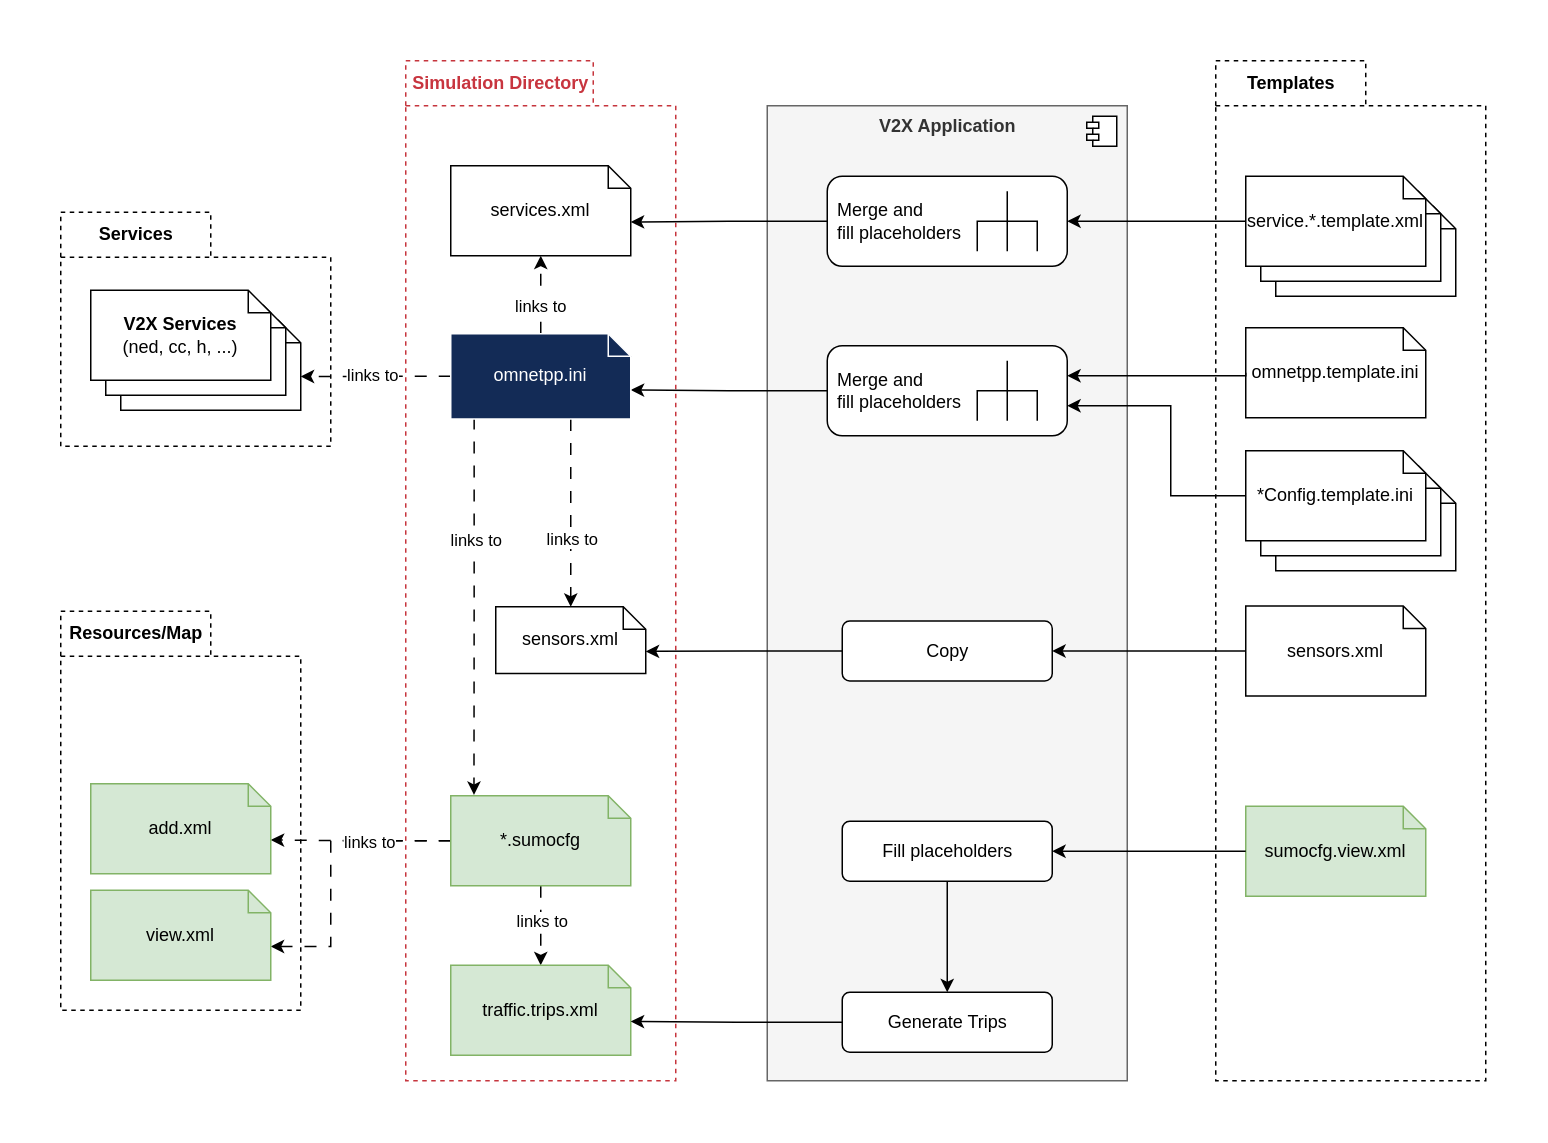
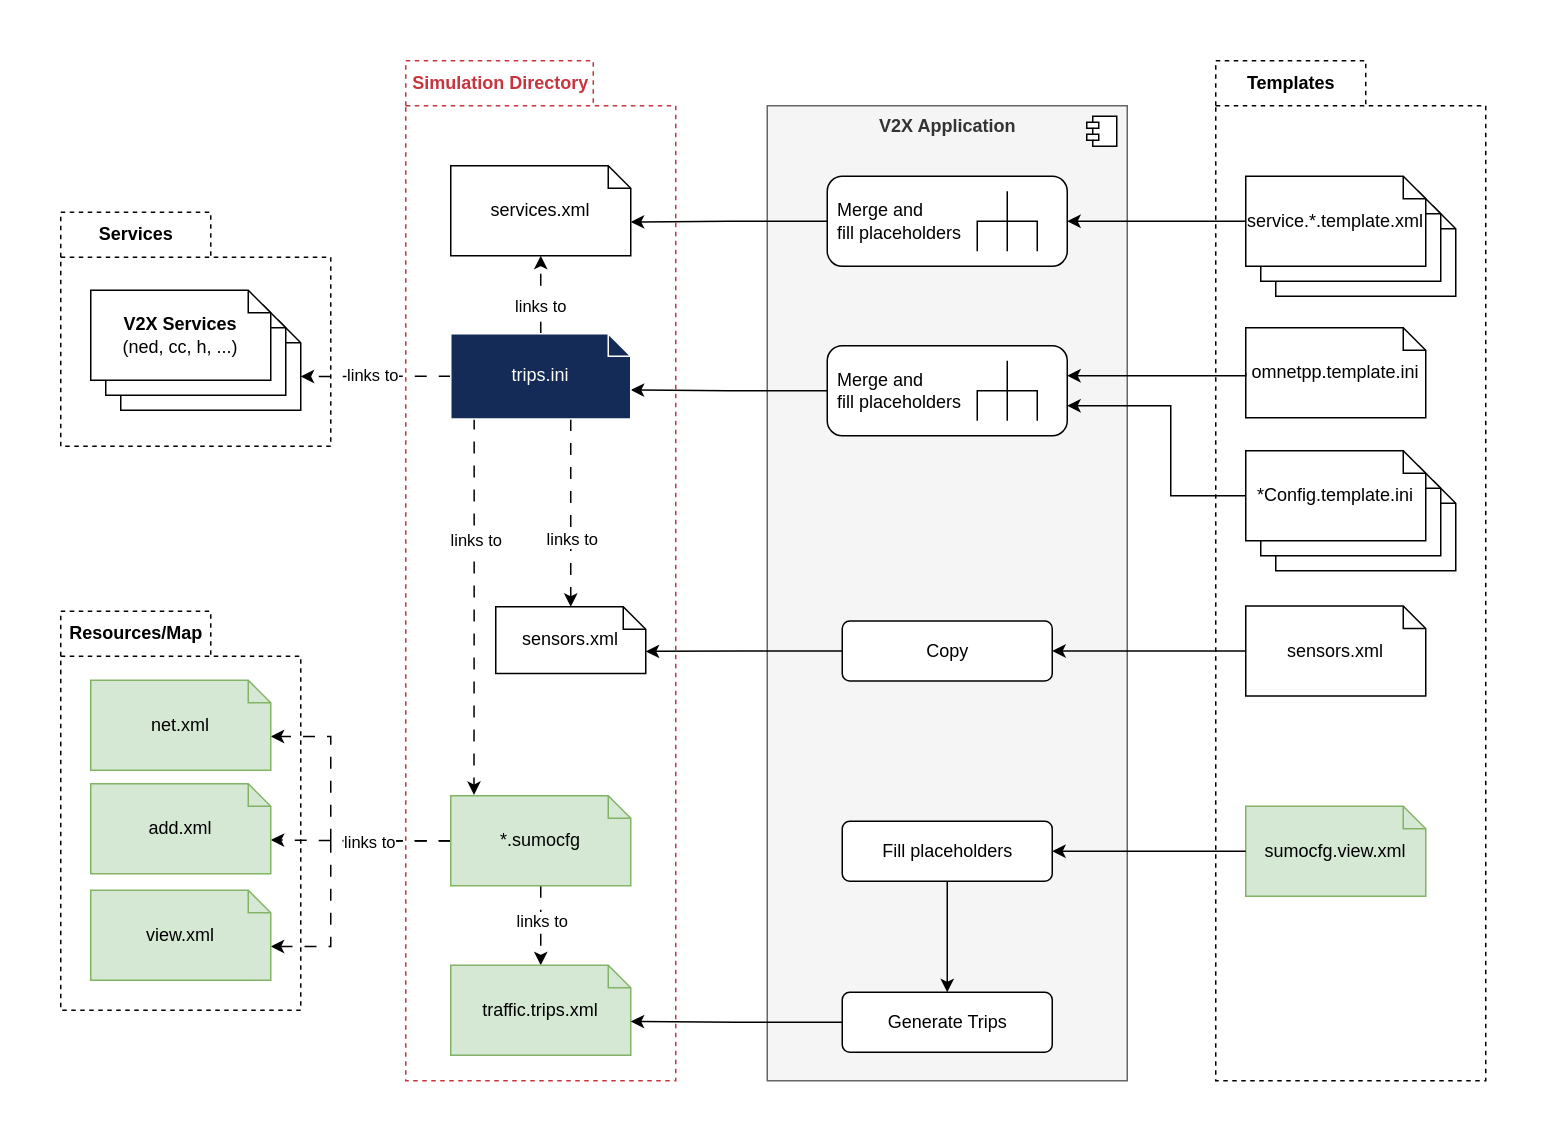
- <mxCell id="63" value="omnetpp.ini" style="shape=note2;boundedLbl=1;whiteSpace=wrap;html=1;size=15;verticalAlign=middle;align=center;container=0;strokeColor=#FFFFFF;fillColor=#132b56;fontColor=#FFFFFF;shadow=0;" parent="1" vertex="1"><mxGeometry x="300" y="222.001" width="120" height="56.842" as="geometry" /></mxCell>
+ <mxCell id="63" value="trips.ini" style="shape=note2;boundedLbl=1;whiteSpace=wrap;html=1;size=15;verticalAlign=middle;align=center;container=0;strokeColor=#FFFFFF;fillColor=#132b56;fontColor=#FFFFFF;shadow=0;" parent="1" vertex="1"><mxGeometry x="300" y="222.001" width="120" height="56.842" as="geometry" /></mxCell>
+ <mxCell id="34" value="net.xml" style="shape=note2;boundedLbl=1;whiteSpace=wrap;html=1;size=15;verticalAlign=middle;align=center;container=0;fillColor=#d5e8d4;strokeColor=#82b366;" parent="30" vertex="1"><mxGeometry x="20" y="46" width="120" height="60" as="geometry" /></mxCell>
+ <mxCell id="24" style="edgeStyle=orthogonalEdgeStyle;rounded=0;orthogonalLoop=1;jettySize=auto;html=1;entryX=0;entryY=0;entryDx=120;entryDy=37.5;entryPerimeter=0;dashed=1;dashPattern=8 8;" parent="1" source="28" target="34" edge="1"><mxGeometry relative="1" as="geometry"><Array as="points"><mxPoint x="220" y="560" /><mxPoint x="220" y="490" /></Array></mxGeometry></mxCell>
